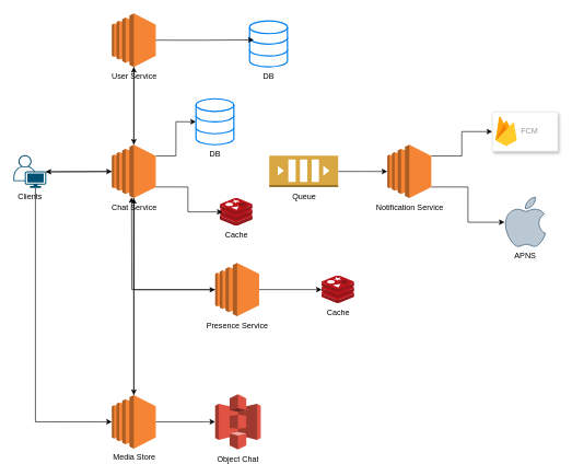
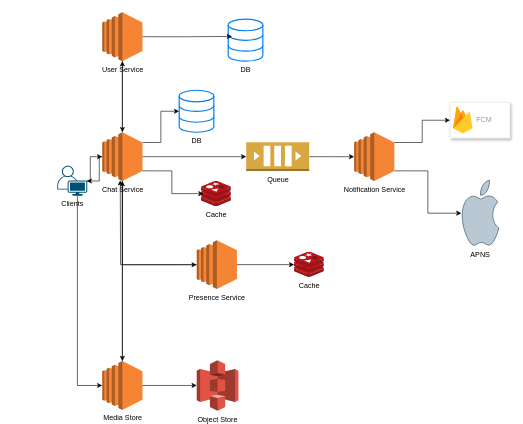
- <mxCell id="3" value="Clients" style="points=[[0.35,0,0],[0.98,0.51,0],[1,0.71,0],[0.67,1,0],[0,0.795,0],[0,0.65,0]];verticalLabelPosition=bottom;sketch=0;html=1;verticalAlign=top;aspect=fixed;align=center;pointerEvents=1;shape=mxgraph.cisco19.user;fillColor=#005073;strokeColor=none;" vertex="1" parent="1"><mxGeometry x="20" y="235.75" width="50" height="50" as="geometry" /></mxCell>
+ <mxCell id="3" value="Clients" style="points=[[0.35,0,0],[0.98,0.51,0],[1,0.71,0],[0.67,1,0],[0,0.795,0],[0,0.65,0]];verticalLabelPosition=bottom;sketch=0;html=1;verticalAlign=top;aspect=fixed;align=center;pointerEvents=1;shape=mxgraph.cisco19.user;fillColor=#005073;strokeColor=none;" vertex="1" parent="1"><mxGeometry x="95" y="275.75" width="50" height="50" as="geometry" /></mxCell>
+ <mxCell id="26" style="edgeStyle=orthogonalEdgeStyle;rounded=0;orthogonalLoop=1;jettySize=auto;html=1;exitX=1;exitY=0.5;exitDx=0;exitDy=0;exitPerimeter=0;entryX=0;entryY=0.5;entryDx=0;entryDy=0;entryPerimeter=0;" edge="1" parent="1" source="8" target="21"><mxGeometry relative="1" as="geometry" /></mxCell>
- <mxCell id="28" value="APNS" style="dashed=0;outlineConnect=0;html=1;align=center;labelPosition=center;verticalLabelPosition=bottom;verticalAlign=top;shape=mxgraph.weblogos.apple;fillColor=#bac8d3;strokeColor=#23445d;" vertex="1" parent="1"><mxGeometry x="768.8" y="300" width="62.4" height="76.2" as="geometry" /></mxCell>
+ <mxCell id="28" value="APNS" style="dashed=0;outlineConnect=0;html=1;align=center;labelPosition=center;verticalLabelPosition=bottom;verticalAlign=top;shape=mxgraph.weblogos.apple;fillColor=#bac8d3;strokeColor=#23445d;" vertex="1" parent="1"><mxGeometry x="768.8" y="300" width="62.4" height="110" as="geometry" /></mxCell>
- <mxCell id="17" value="Object Chat" style="outlineConnect=0;dashed=0;verticalLabelPosition=bottom;verticalAlign=top;align=center;html=1;shape=mxgraph.aws3.s3;fillColor=#E05243;gradientColor=none;" vertex="1" parent="1"><mxGeometry x="327.53" y="600" width="69.51" height="84.5" as="geometry" /></mxCell>
+ <mxCell id="17" value="Object Store" style="outlineConnect=0;dashed=0;verticalLabelPosition=bottom;verticalAlign=top;align=center;html=1;shape=mxgraph.aws3.s3;fillColor=#E05243;gradientColor=none;" vertex="1" parent="1"><mxGeometry x="327.53" y="600" width="69.51" height="84.5" as="geometry" /></mxCell>
